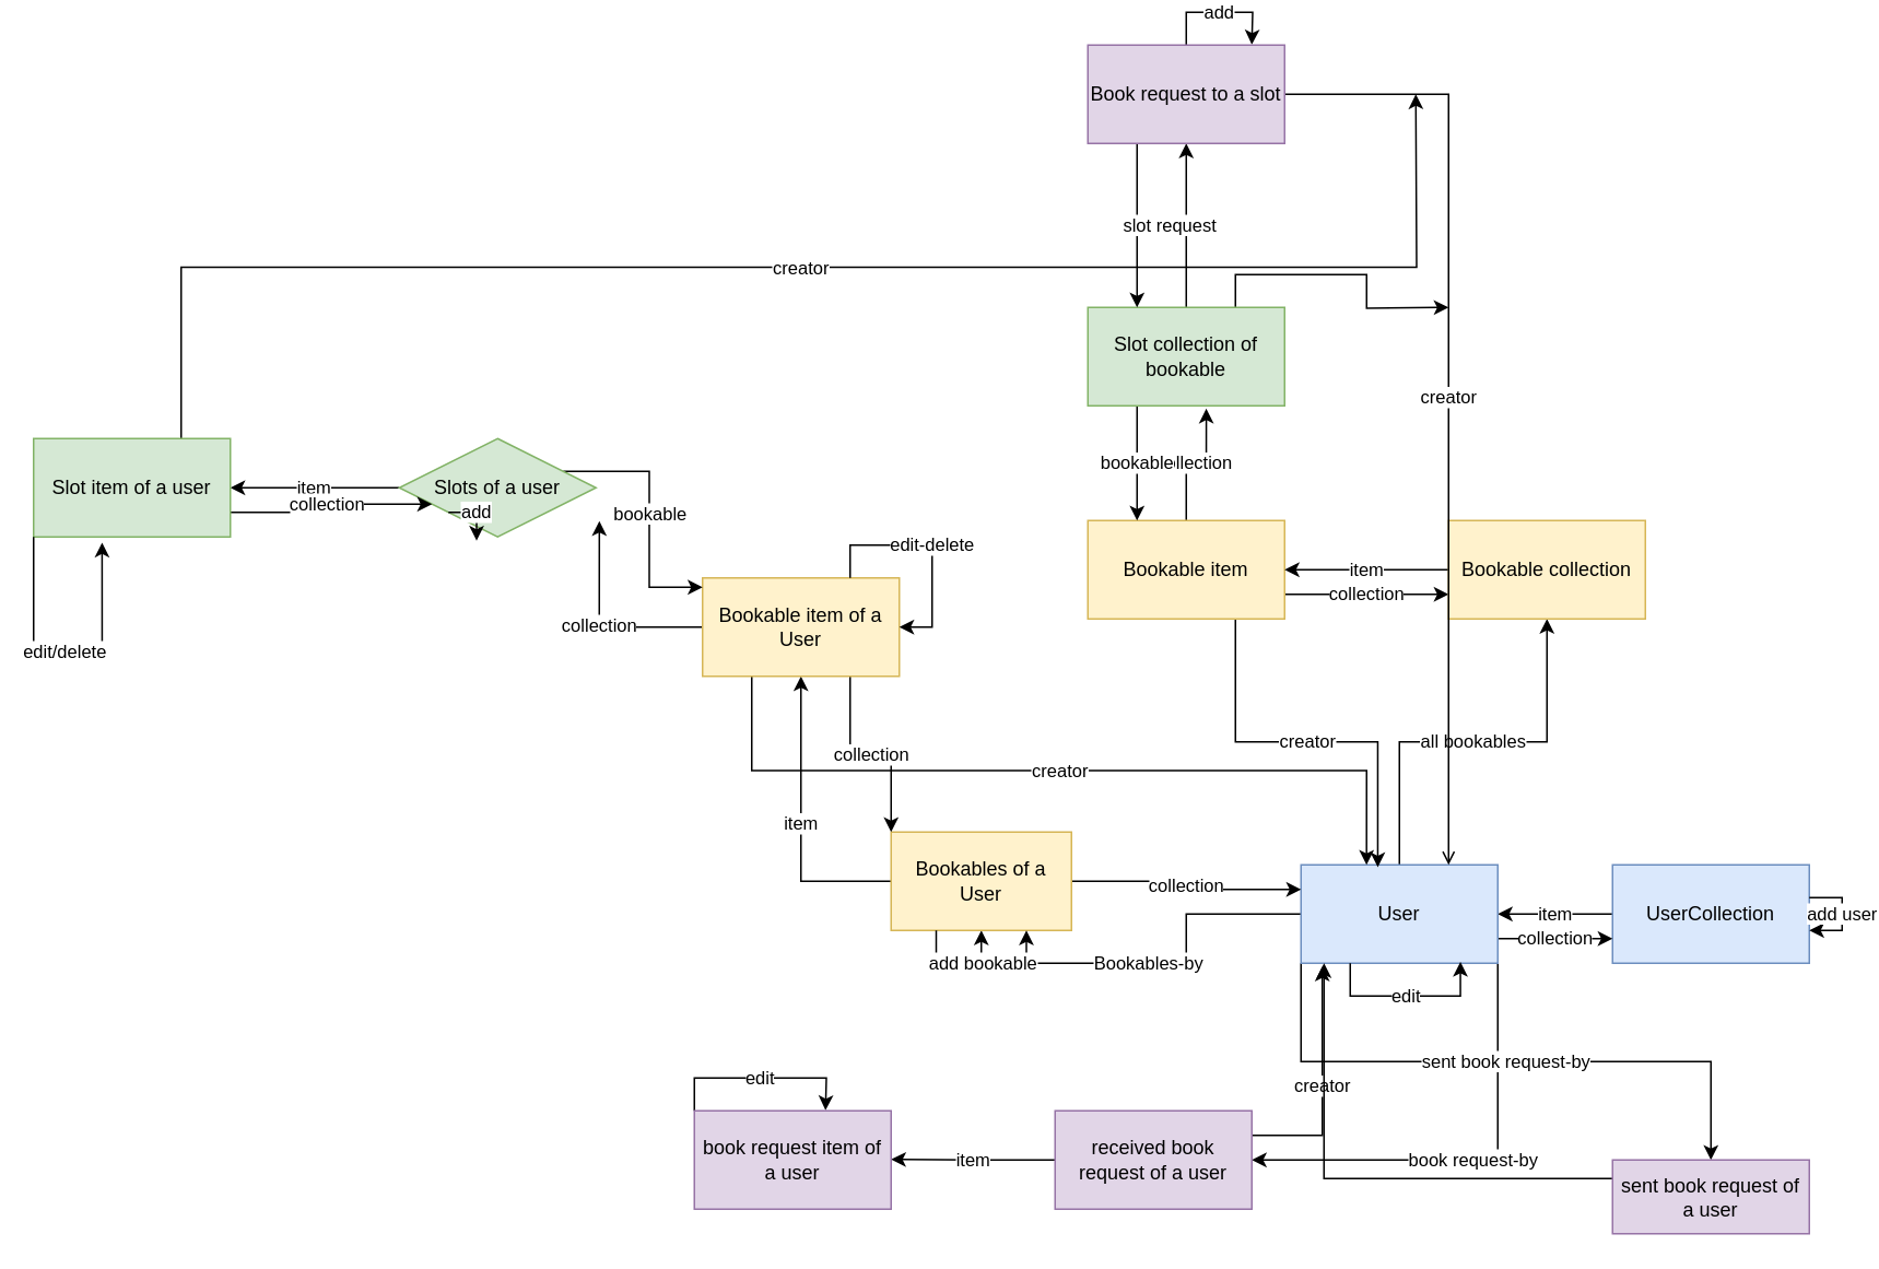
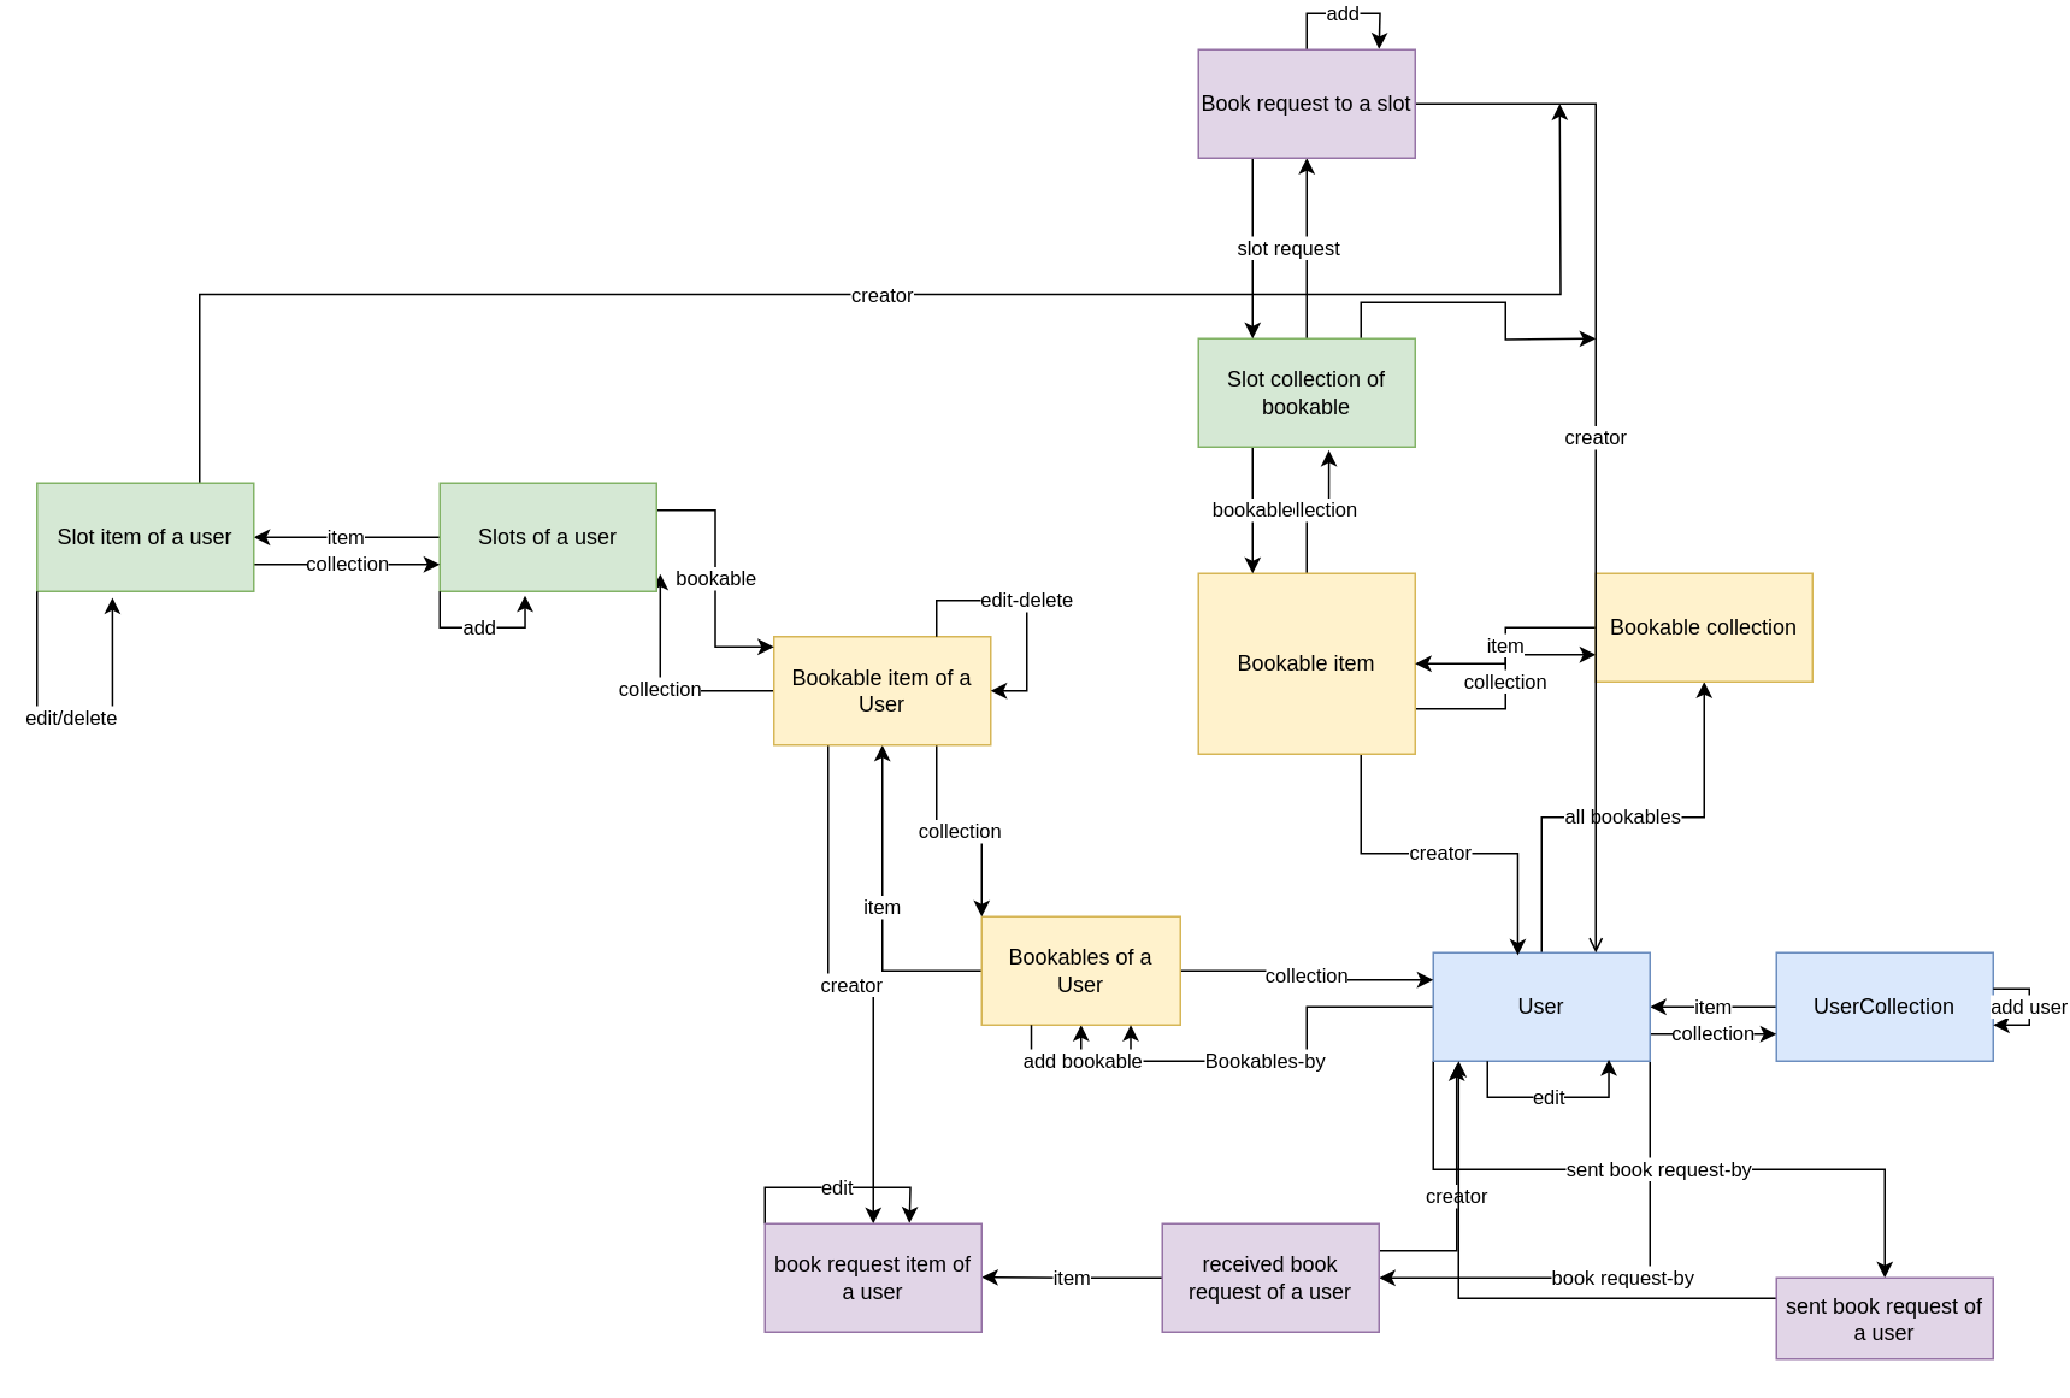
- <mxCell id="29" value="Slots of a user" style="rhombus;whiteSpace=wrap;html=1;fillColor=#d5e8d4;strokeColor=#82b366;" parent="1" vertex="1"><mxGeometry x="243" y="261" width="120" height="60" as="geometry" /></mxCell>
+ <mxCell id="29" value="Slots of a user" style="rounded=0;whiteSpace=wrap;html=1;fillColor=#d5e8d4;strokeColor=#82b366;" parent="1" vertex="1"><mxGeometry x="243" y="261" width="120" height="60" as="geometry" /></mxCell>
- <mxCell id="14" value="Bookable item" style="rounded=0;whiteSpace=wrap;html=1;fillColor=#fff2cc;strokeColor=#d6b656;" parent="1" vertex="1"><mxGeometry x="663" y="311" width="120" height="60" as="geometry" /></mxCell>
+ <mxCell id="14" value="Bookable item" style="rounded=0;whiteSpace=wrap;html=1;fillColor=#fff2cc;strokeColor=#d6b656;" parent="1" vertex="1"><mxGeometry x="663" y="311" width="120" height="100" as="geometry" /></mxCell>
- <mxCell id="22" value="creator" style="edgeStyle=orthogonalEdgeStyle;rounded=0;orthogonalLoop=1;jettySize=auto;html=1;exitX=0.25;exitY=1;exitDx=0;exitDy=0;entryX=0.333;entryY=0;entryDx=0;entryDy=0;entryPerimeter=0;" parent="1" source="24" target="10" edge="1"><mxGeometry relative="1" as="geometry" /></mxCell>
+ <mxCell id="22" value="creator" style="edgeStyle=orthogonalEdgeStyle;rounded=0;orthogonalLoop=1;jettySize=auto;html=1;exitX=0.25;exitY=1;exitDx=0;exitDy=0;" parent="1" source="24" target="47" edge="1"><mxGeometry relative="1" as="geometry" /></mxCell>
